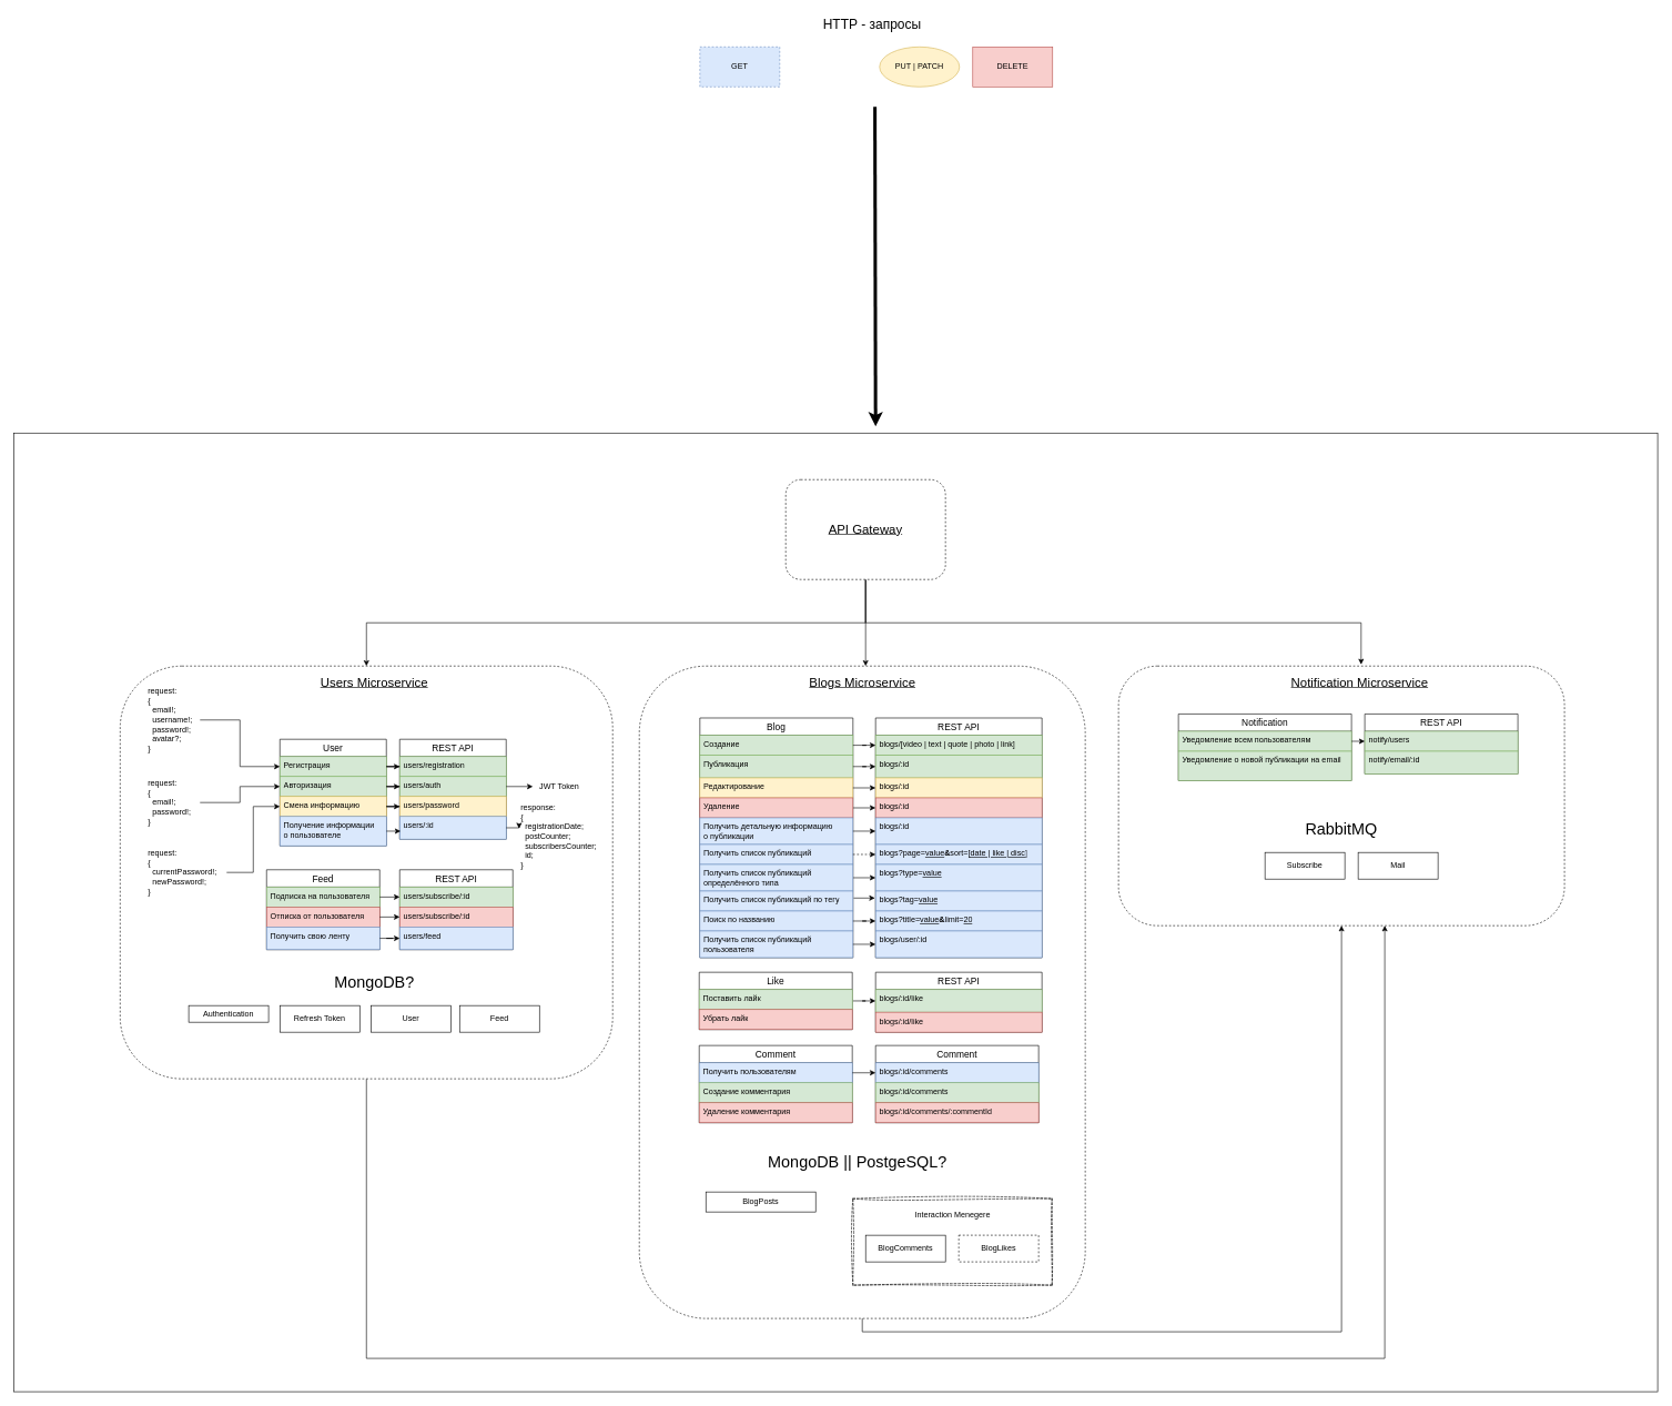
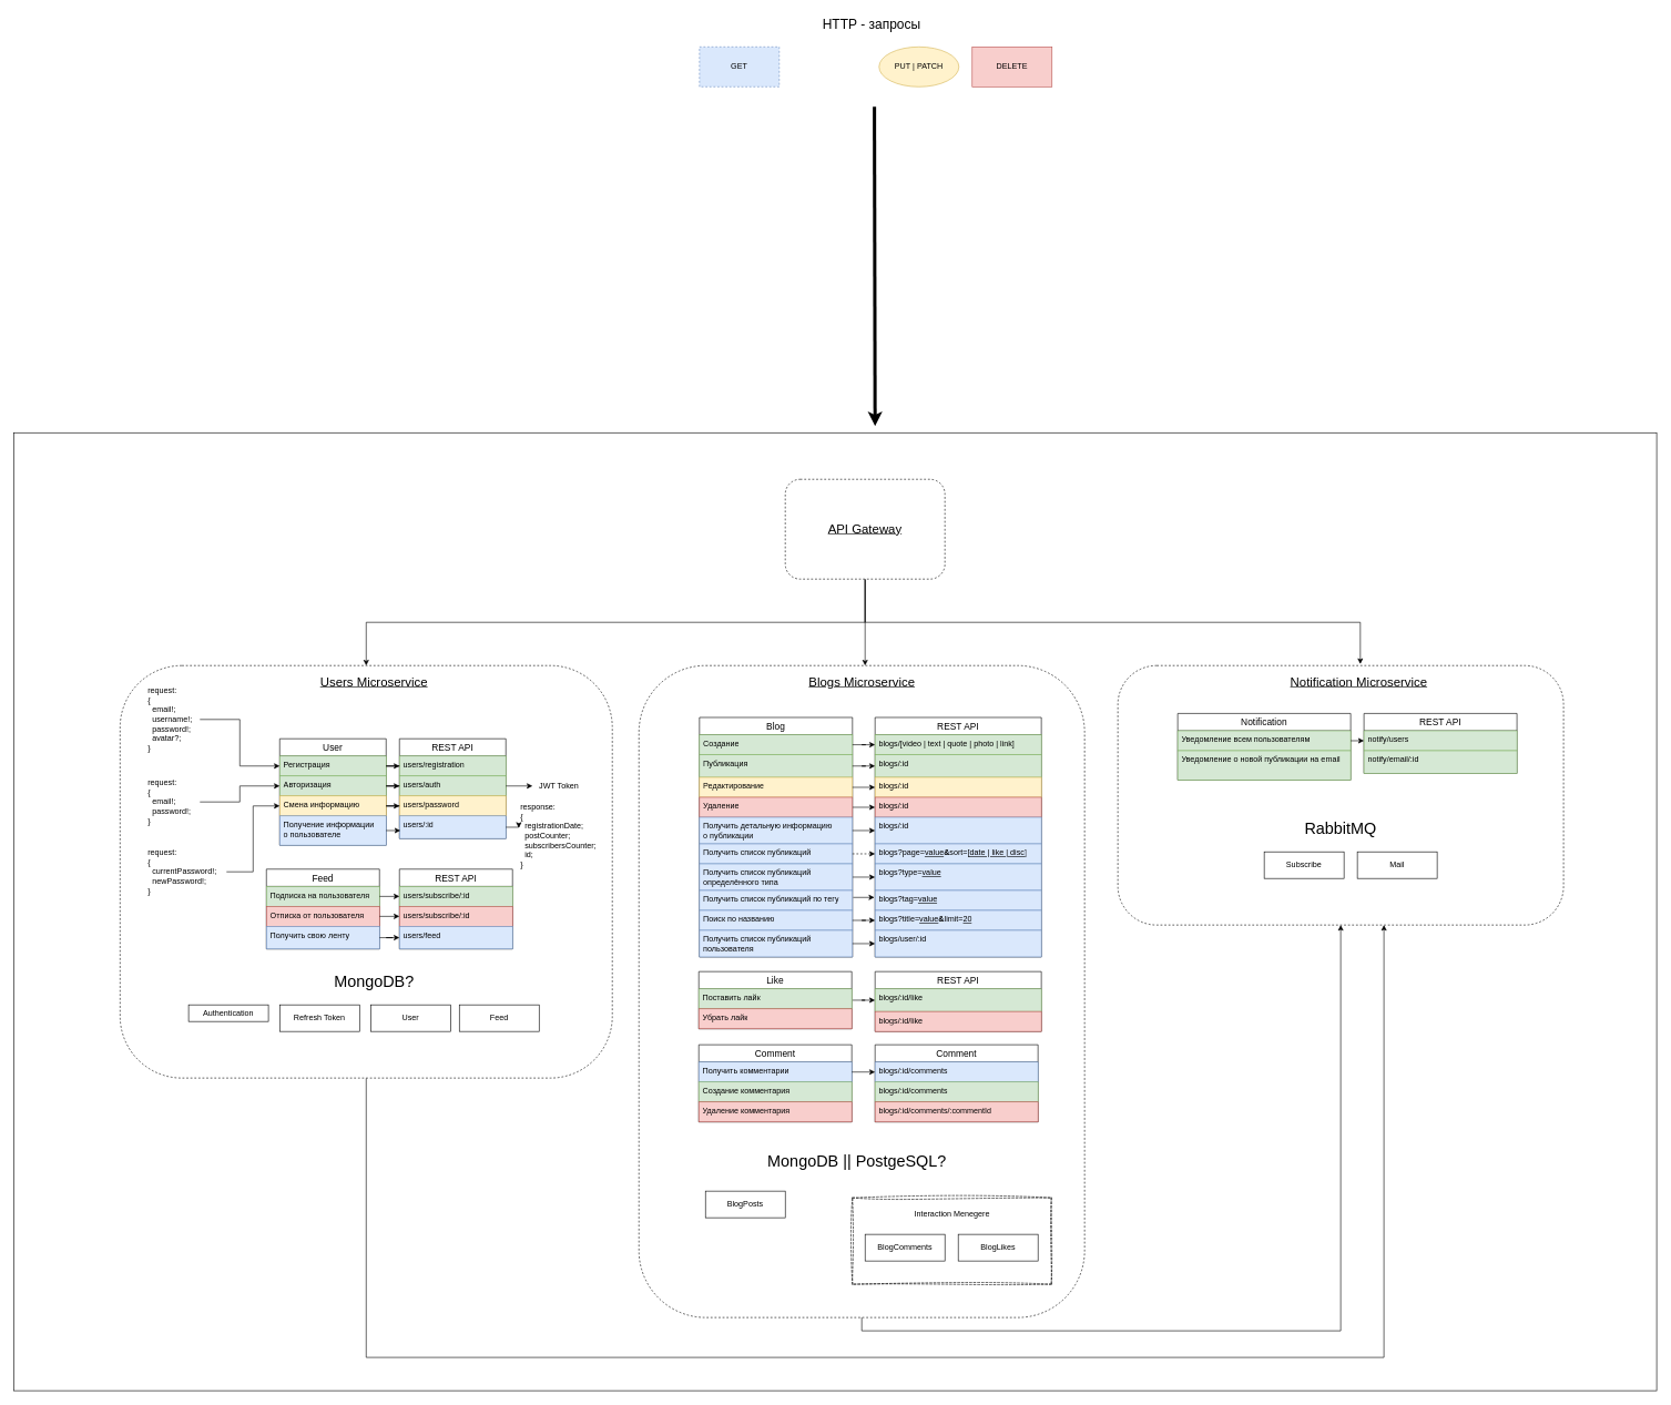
- <mxCell id="41" value="Получить пользователям" style="text;strokeColor=#6c8ebf;fillColor=#dae8fc;spacingLeft=4;spacingRight=4;overflow=hidden;rotatable=0;points=[[0,0.5],[1,0.5]];portConstraint=eastwest;fontSize=12;whiteSpace=wrap;html=1;" vertex="1" parent="40"><mxGeometry y="26" width="230" height="30" as="geometry" /></mxCell>
+ <mxCell id="41" value="Получить комментарии" style="text;strokeColor=#6c8ebf;fillColor=#dae8fc;spacingLeft=4;spacingRight=4;overflow=hidden;rotatable=0;points=[[0,0.5],[1,0.5]];portConstraint=eastwest;fontSize=12;whiteSpace=wrap;html=1;" vertex="1" parent="40"><mxGeometry y="26" width="230" height="30" as="geometry" /></mxCell>
- <mxCell id="112" value="BlogPosts" style="rounded=0;whiteSpace=wrap;html=1;" vertex="1" parent="1"><mxGeometry x="1060" y="1790" width="165" height="30" as="geometry" /></mxCell>
+ <mxCell id="112" value="BlogPosts" style="rounded=0;whiteSpace=wrap;html=1;" vertex="1" parent="1"><mxGeometry x="1060" y="1790" width="120" height="40" as="geometry" /></mxCell>
- <mxCell id="114" value="BlogLikes" style="rounded=0;whiteSpace=wrap;html=1;dashed=1;" vertex="1" parent="1"><mxGeometry x="1440" y="1855" width="120" height="40" as="geometry" /></mxCell>
+ <mxCell id="114" value="BlogLikes" style="rounded=0;whiteSpace=wrap;html=1;" vertex="1" parent="1"><mxGeometry x="1440" y="1855" width="120" height="40" as="geometry" /></mxCell>
